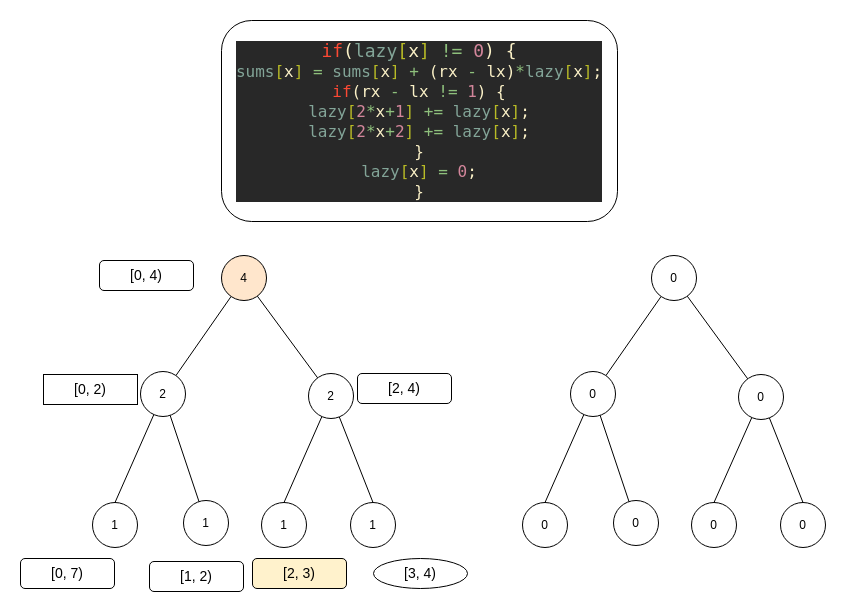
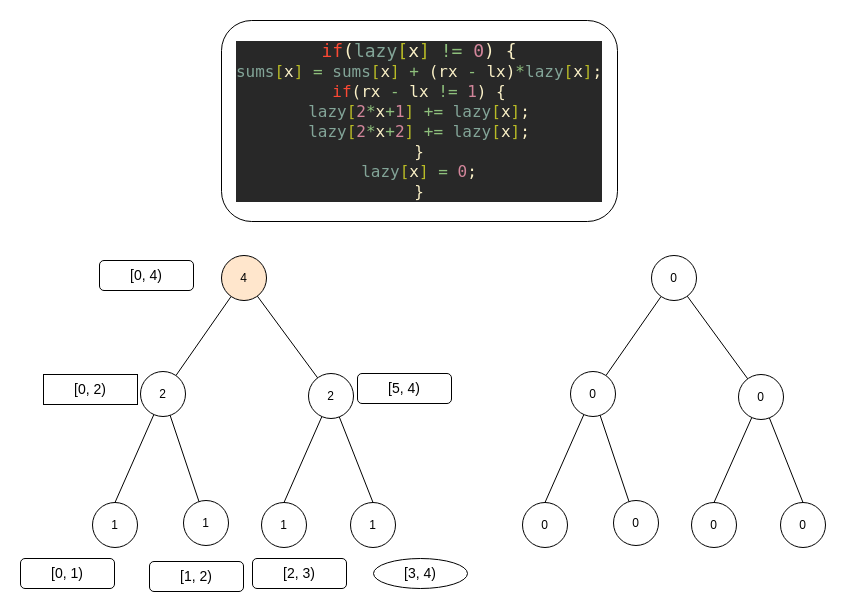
- <mxCell id="30" value="&lt;div&gt;&lt;font style=&quot;font-size: 14px&quot;&gt;[2, 4)&lt;/font&gt;&lt;/div&gt;" style="rounded=1;whiteSpace=wrap;html=1;" vertex="1" parent="1"><mxGeometry x="357" y="373" width="94" height="30" as="geometry" /></mxCell>
+ <mxCell id="30" value="&lt;div&gt;&lt;font style=&quot;font-size: 14px&quot;&gt;[5, 4)&lt;/font&gt;&lt;/div&gt;" style="rounded=1;whiteSpace=wrap;html=1;" vertex="1" parent="1"><mxGeometry x="357" y="373" width="94" height="30" as="geometry" /></mxCell>
- <mxCell id="31" value="&lt;font style=&quot;font-size: 14px&quot;&gt;[0, 7)&lt;/font&gt;" style="rounded=1;whiteSpace=wrap;html=1;" vertex="1" parent="1"><mxGeometry x="20" y="558" width="94" height="30" as="geometry" /></mxCell>
+ <mxCell id="31" value="&lt;font style=&quot;font-size: 14px&quot;&gt;[0, 1)&lt;/font&gt;" style="rounded=1;whiteSpace=wrap;html=1;" vertex="1" parent="1"><mxGeometry x="20" y="558" width="94" height="30" as="geometry" /></mxCell>
- <mxCell id="33" value="&lt;font style=&quot;font-size: 14px&quot;&gt;[2, 3)&lt;/font&gt;" style="rounded=1;whiteSpace=wrap;html=1;fillColor=#fff2cc;" vertex="1" parent="1"><mxGeometry x="252" y="558" width="94" height="30" as="geometry" /></mxCell>
+ <mxCell id="33" value="&lt;font style=&quot;font-size: 14px&quot;&gt;[2, 3)&lt;/font&gt;" style="rounded=1;whiteSpace=wrap;html=1;" vertex="1" parent="1"><mxGeometry x="252" y="558" width="94" height="30" as="geometry" /></mxCell>
